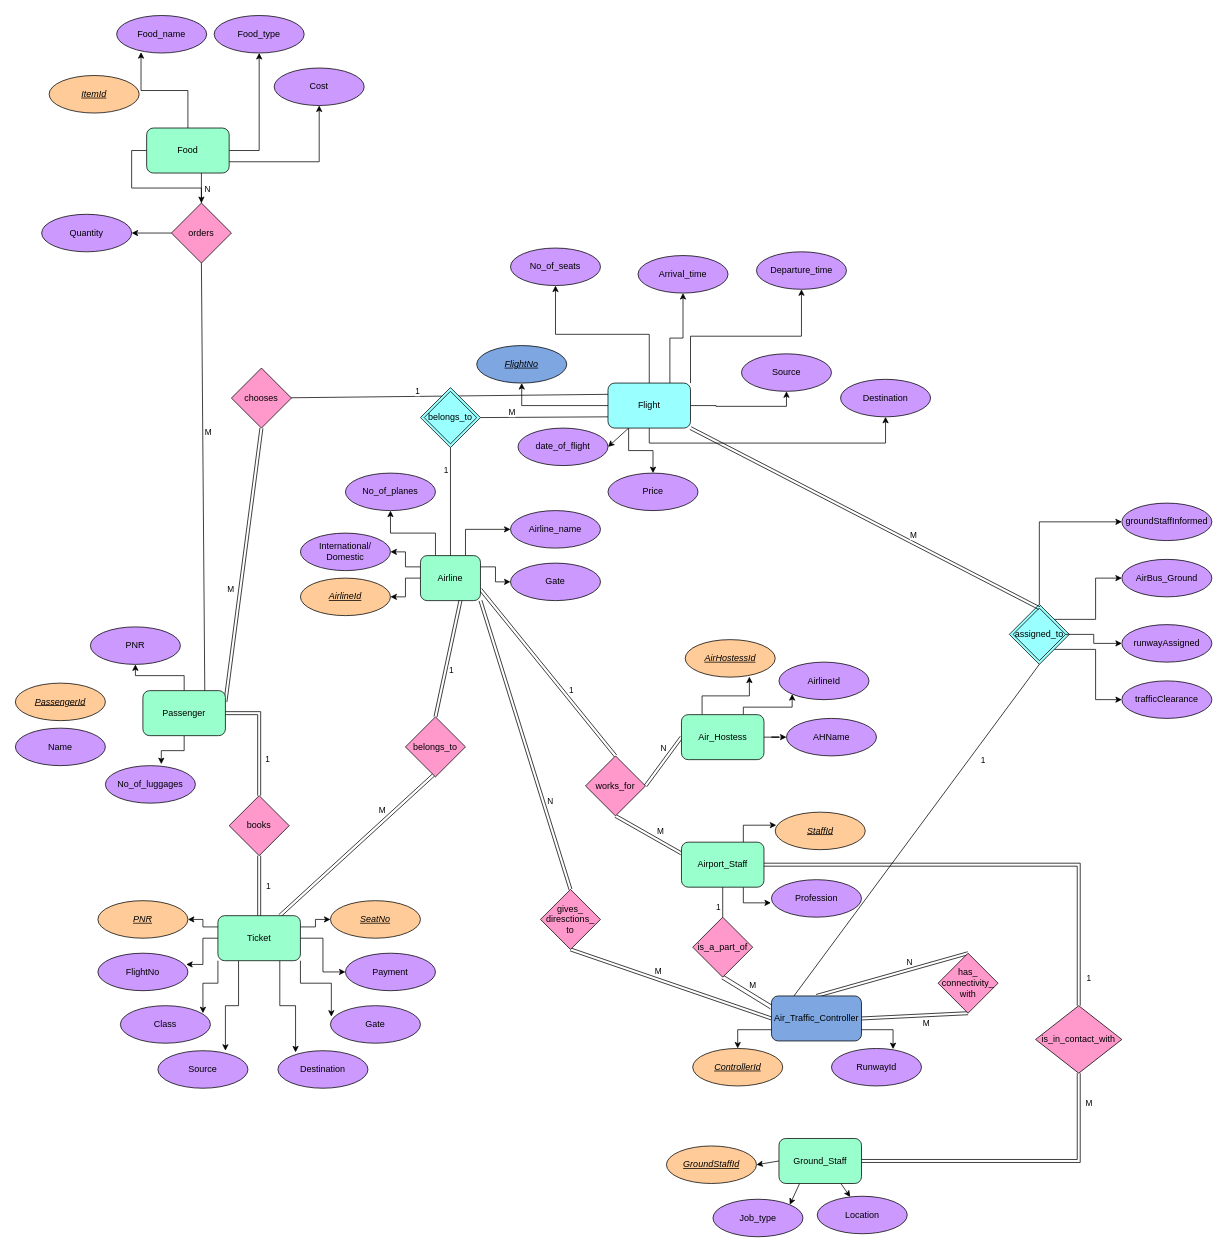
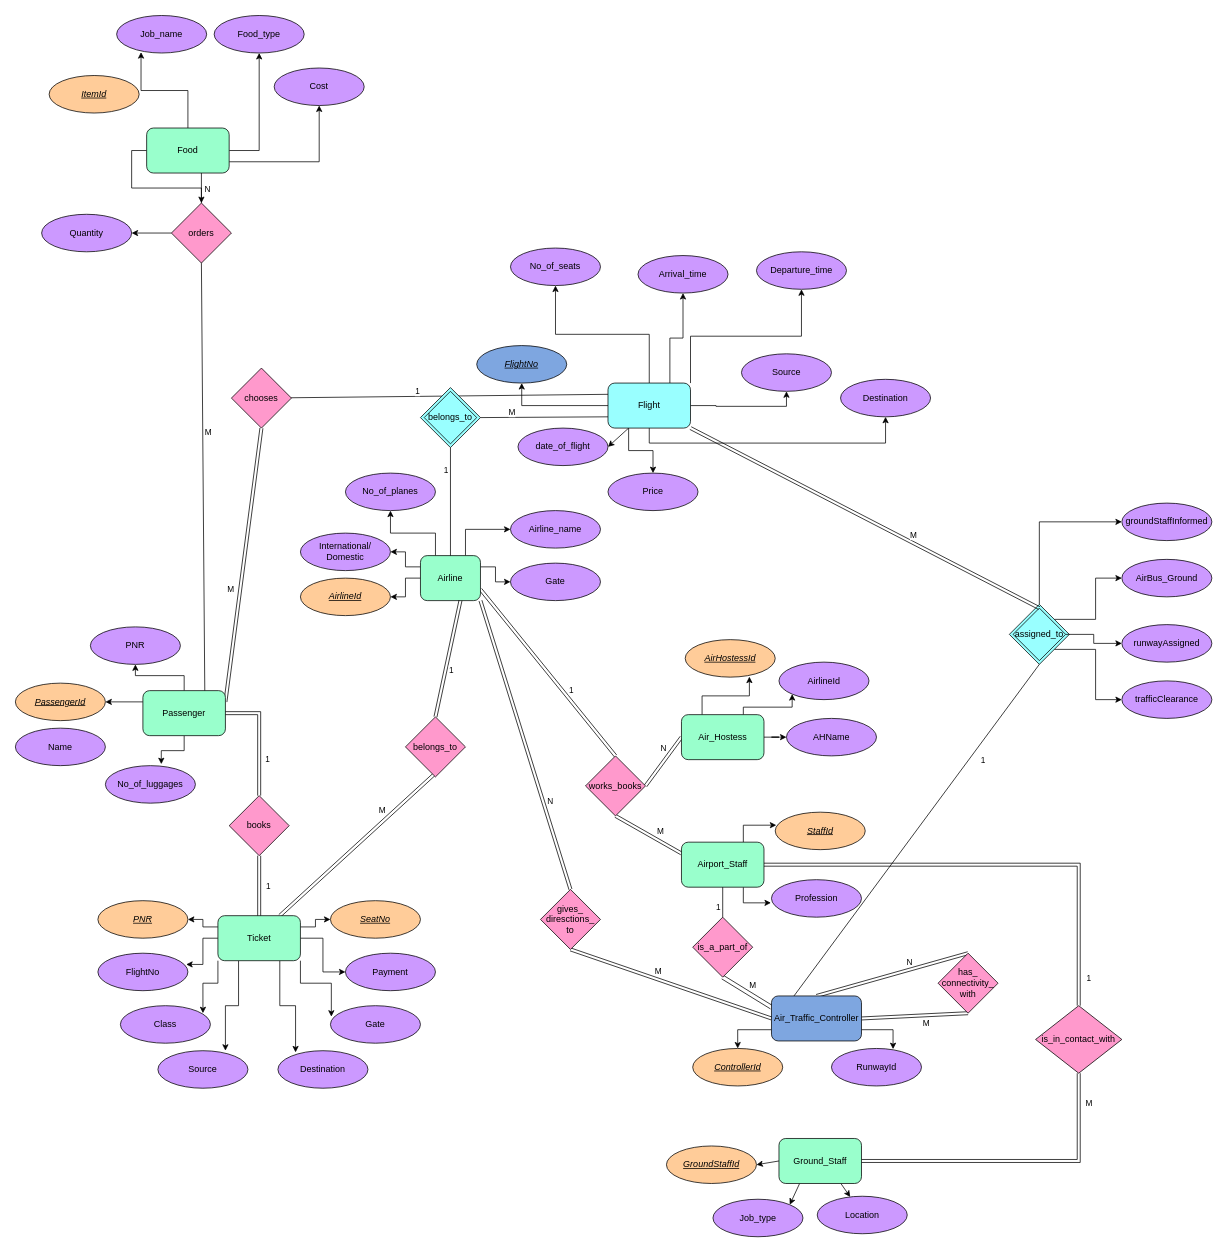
- <mxCell id="86" value="Food_name" style="ellipse;whiteSpace=wrap;html=1;fillColor=#CC99FF;" parent="1" vertex="1"><mxGeometry x="155" y="20" width="120" height="50" as="geometry" /></mxCell>
+ <mxCell id="86" value="Job_name" style="ellipse;whiteSpace=wrap;html=1;fillColor=#CC99FF;" parent="1" vertex="1"><mxGeometry x="155" y="20" width="120" height="50" as="geometry" /></mxCell>
+ <mxCell id="4" style="edgeStyle=orthogonalEdgeStyle;rounded=0;orthogonalLoop=1;jettySize=auto;html=1;exitX=0;exitY=0.25;exitDx=0;exitDy=0;entryX=1;entryY=0.5;entryDx=0;entryDy=0;" parent="1" source="7" target="55" edge="1"><mxGeometry relative="1" as="geometry" /></mxCell>
- <mxCell id="116" value="works_for" style="rhombus;whiteSpace=wrap;html=1;fillColor=#FF99CC;" parent="1" vertex="1"><mxGeometry x="780" y="1007" width="80" height="80" as="geometry" /></mxCell>
+ <mxCell id="116" value="works_books" style="rhombus;whiteSpace=wrap;html=1;fillColor=#FF99CC;" parent="1" vertex="1"><mxGeometry x="780" y="1007" width="80" height="80" as="geometry" /></mxCell>
